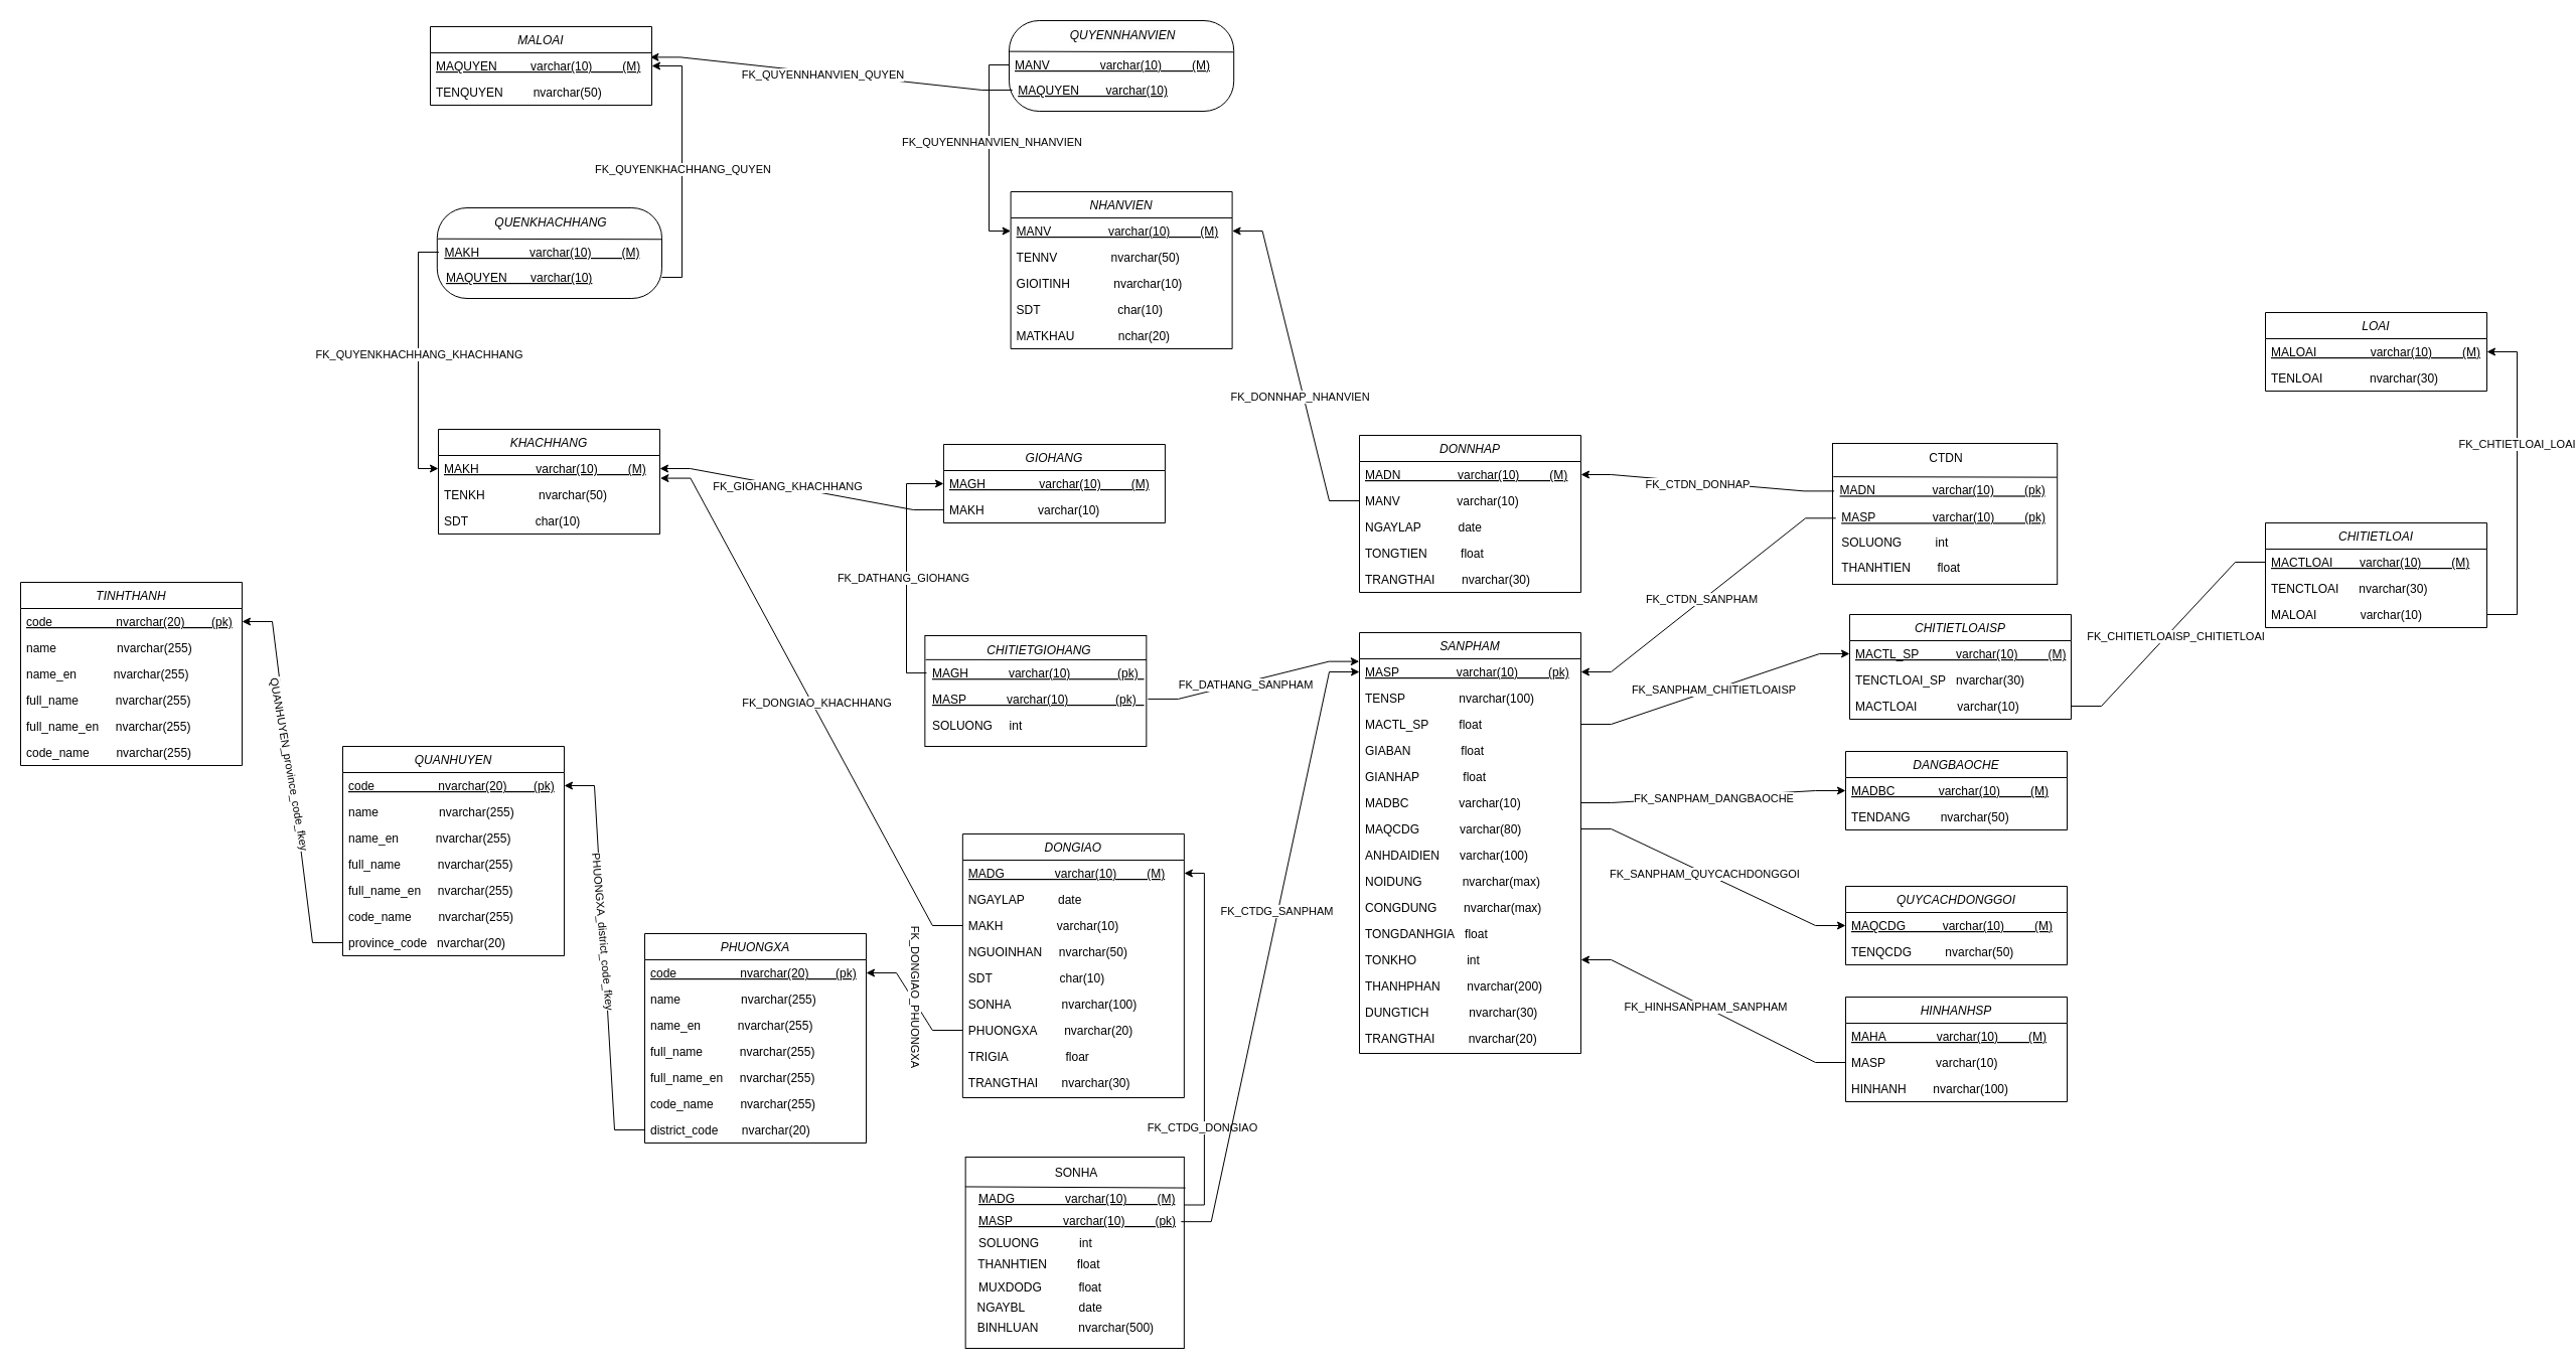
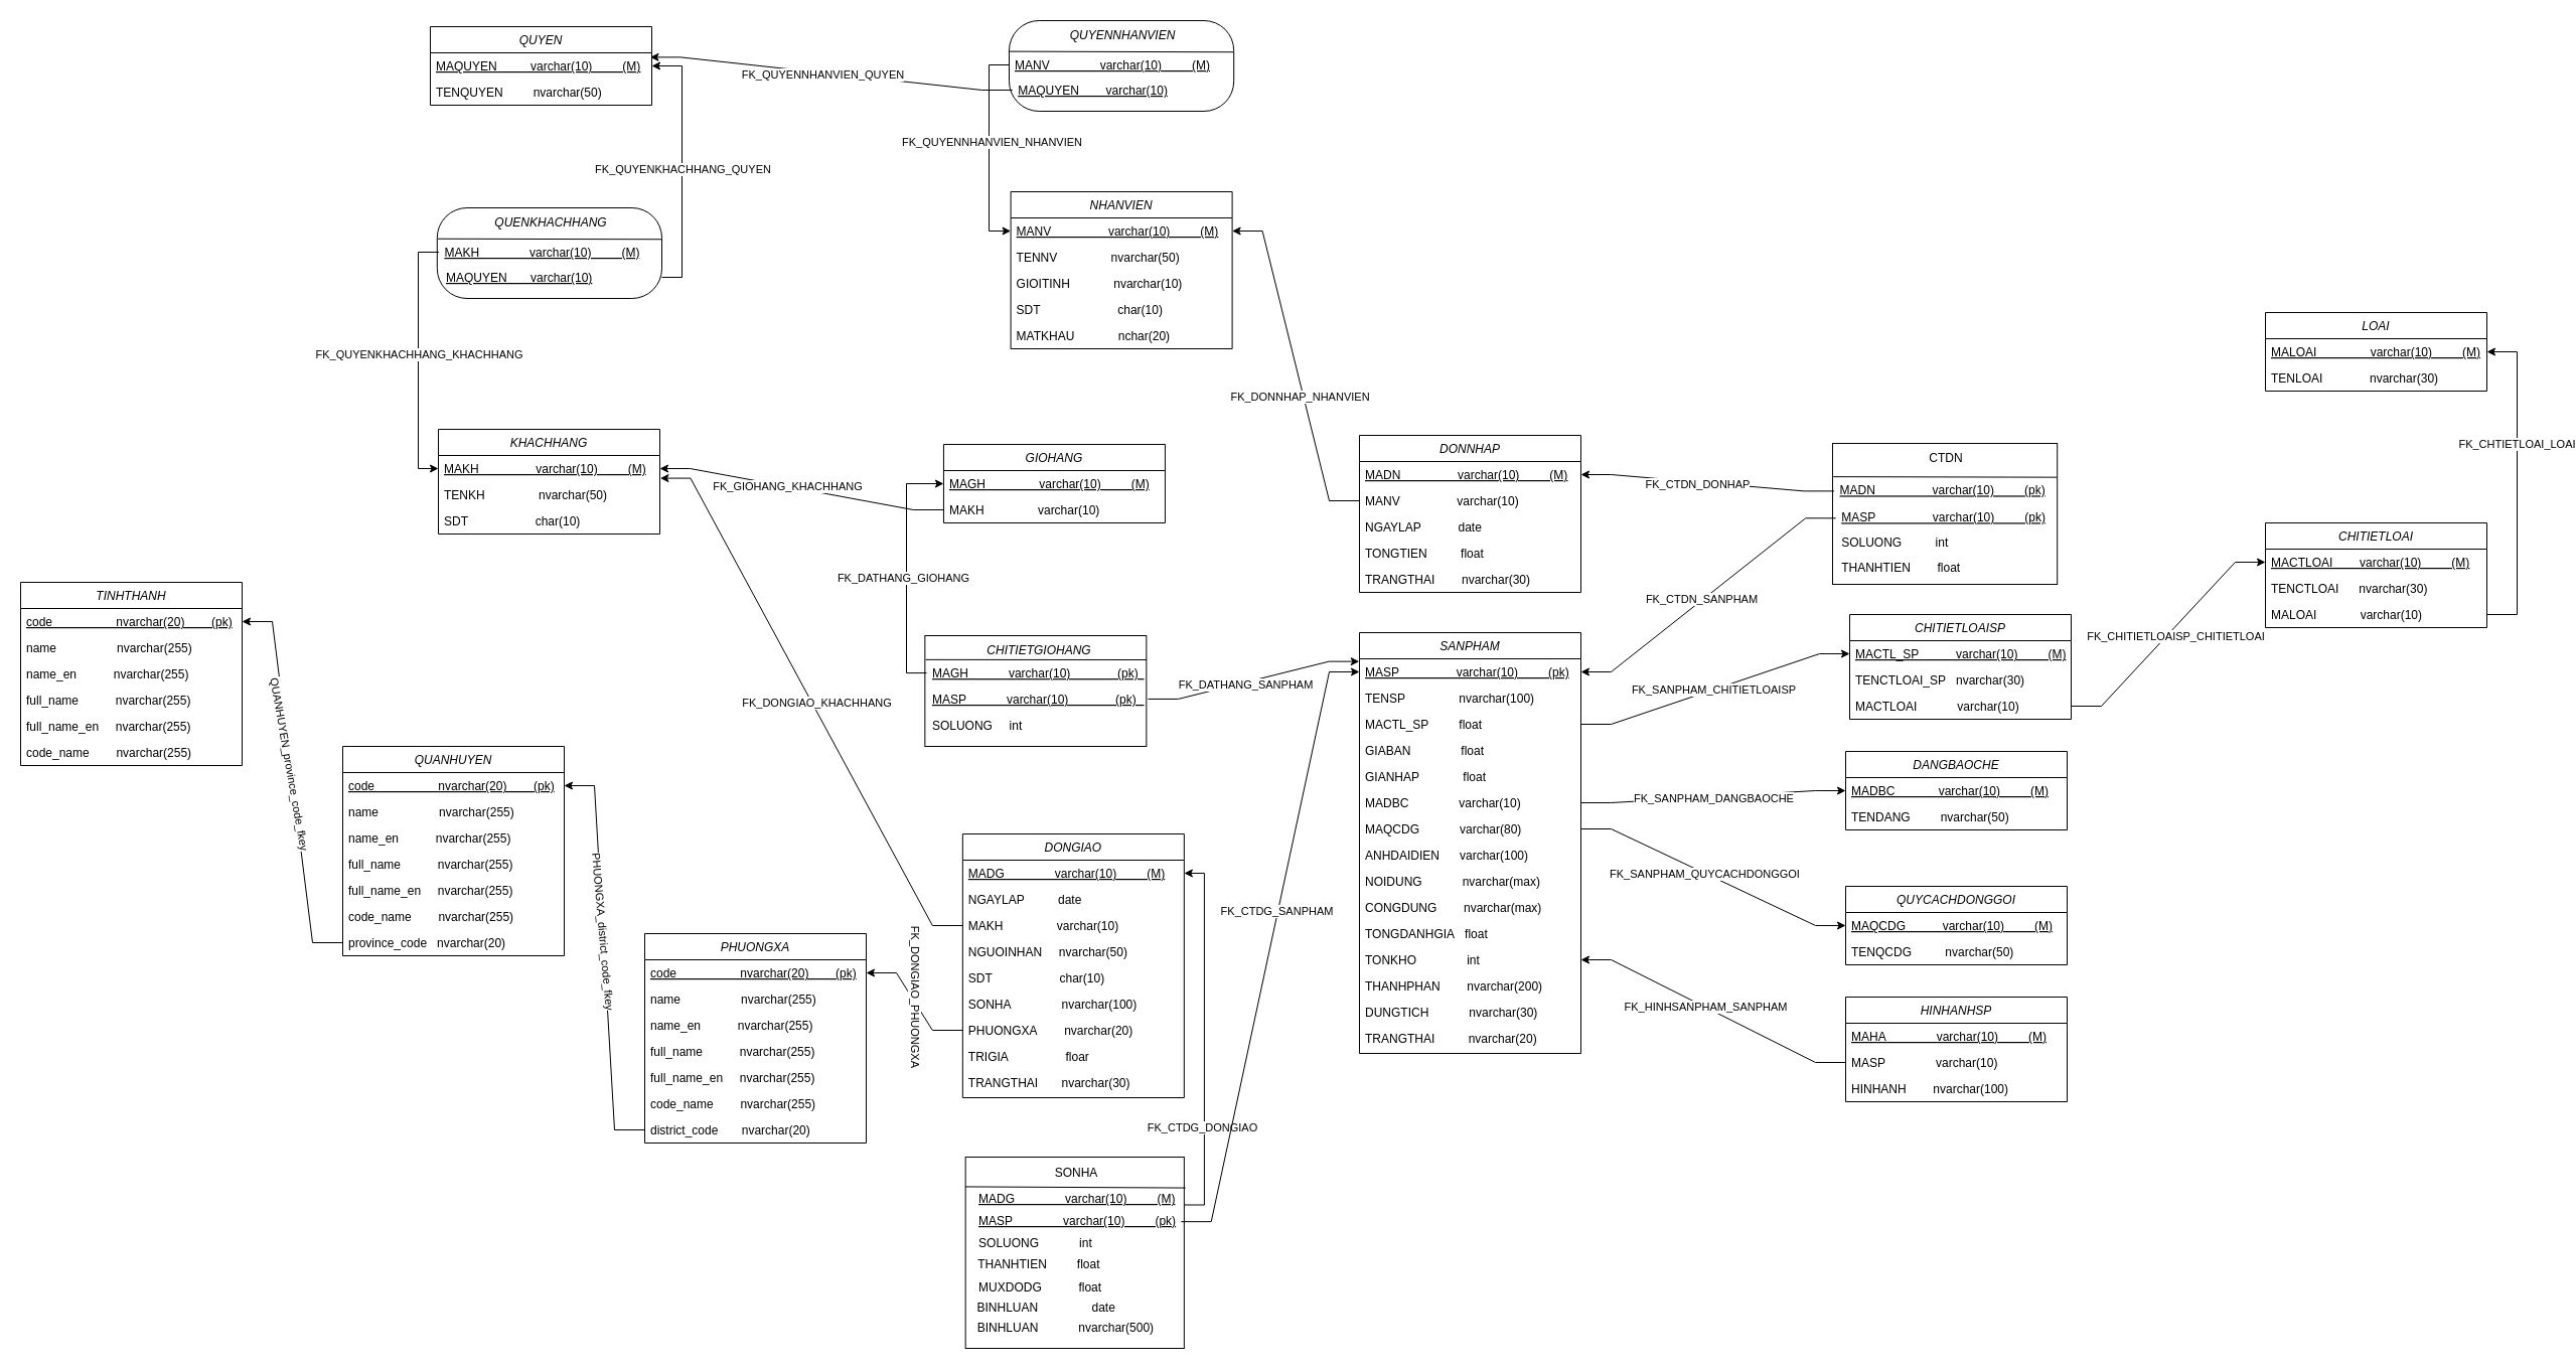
- <mxCell id="96" value="MALOAI" style="swimlane;fontStyle=2;align=center;verticalAlign=top;childLayout=stackLayout;horizontal=1;startSize=26;horizontalStack=0;resizeParent=1;resizeLast=0;collapsible=1;marginBottom=0;rounded=0;shadow=0;strokeWidth=1;" vertex="1" parent="1"><mxGeometry x="427" y="26" width="220" height="78" as="geometry"><mxRectangle x="230" y="140" width="160" height="26" as="alternateBounds" /></mxGeometry></mxCell>
+ <mxCell id="96" value="QUYEN" style="swimlane;fontStyle=2;align=center;verticalAlign=top;childLayout=stackLayout;horizontal=1;startSize=26;horizontalStack=0;resizeParent=1;resizeLast=0;collapsible=1;marginBottom=0;rounded=0;shadow=0;strokeWidth=1;" vertex="1" parent="1"><mxGeometry x="427" y="26" width="220" height="78" as="geometry"><mxRectangle x="230" y="140" width="160" height="26" as="alternateBounds" /></mxGeometry></mxCell>
- <mxCell id="171" style="edgeStyle=entityRelationEdgeStyle;rounded=0;orthogonalLoop=1;jettySize=auto;html=1;exitX=1;exitY=0.5;exitDx=0;exitDy=0;entryX=0;entryY=0.5;entryDx=0;entryDy=0;endArrow=none;" edge="1" parent="1" source="24" target="26"><mxGeometry relative="1" as="geometry" /></mxCell>
+ <mxCell id="171" style="edgeStyle=entityRelationEdgeStyle;rounded=0;orthogonalLoop=1;jettySize=auto;html=1;exitX=1;exitY=0.5;exitDx=0;exitDy=0;entryX=0;entryY=0.5;entryDx=0;entryDy=0;" edge="1" parent="1" source="24" target="26"><mxGeometry relative="1" as="geometry" /></mxCell>
- <mxCell id="83" value="NGAYBL                date" style="text;align=left;verticalAlign=top;spacingLeft=4;spacingRight=4;overflow=hidden;rotatable=0;points=[[0,0.5],[1,0.5]];portConstraint=eastwest;rounded=0;shadow=0;html=0;fontStyle=0" vertex="1" parent="67"><mxGeometry x="-14.111" y="575" width="208.247" height="20" as="geometry" /></mxCell>
+ <mxCell id="83" value="BINHLUAN                date" style="text;align=left;verticalAlign=top;spacingLeft=4;spacingRight=4;overflow=hidden;rotatable=0;points=[[0,0.5],[1,0.5]];portConstraint=eastwest;rounded=0;shadow=0;html=0;fontStyle=0" vertex="1" parent="67"><mxGeometry x="-14.111" y="575" width="208.247" height="20" as="geometry" /></mxCell>
